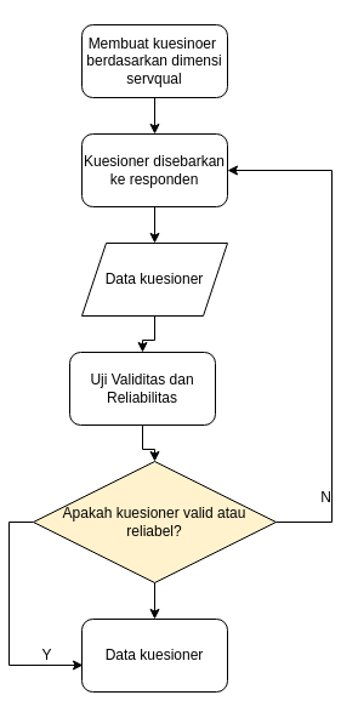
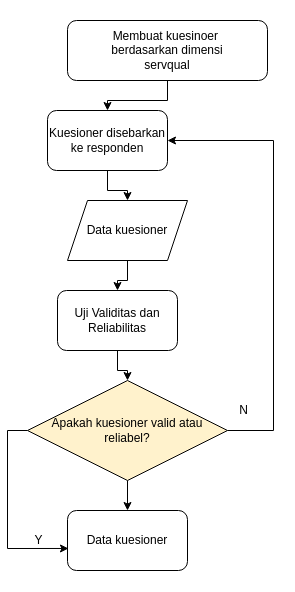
- <mxCell id="3" value="Membuat kuesinoer&amp;nbsp;&lt;br&gt;berdasarkan dimensi&lt;br&gt;servqual" style="rounded=1;whiteSpace=wrap;html=1;" vertex="1" parent="1"><mxGeometry x="64" y="20" width="120" height="60" as="geometry" /></mxCell>
+ <mxCell id="3" value="Membuat kuesinoer&amp;nbsp;&lt;br&gt;berdasarkan dimensi&lt;br&gt;servqual" style="rounded=1;whiteSpace=wrap;html=1;" vertex="1" parent="1"><mxGeometry x="64" y="20" width="200" height="60" as="geometry" /></mxCell>
- <mxCell id="7" value="Kuesioner disebarkan ke responden" style="rounded=1;whiteSpace=wrap;html=1;" vertex="1" parent="1"><mxGeometry x="64" y="110" width="120" height="60" as="geometry" /></mxCell>
+ <mxCell id="7" value="Kuesioner disebarkan ke responden" style="rounded=1;whiteSpace=wrap;html=1;" vertex="1" parent="1"><mxGeometry x="44" y="110" width="120" height="60" as="geometry" /></mxCell>
- <mxCell id="15" value="N" style="text;html=1;align=center;verticalAlign=middle;resizable=0;points=[];autosize=1;strokeColor=none;fillColor=none;" vertex="1" parent="1"><mxGeometry x="250" y="395" width="30" height="30" as="geometry" /></mxCell>
+ <mxCell id="15" value="N" style="text;html=1;align=center;verticalAlign=middle;resizable=0;points=[];autosize=1;strokeColor=none;fillColor=none;" vertex="1" parent="1"><mxGeometry x="225" y="395" width="30" height="30" as="geometry" /></mxCell>
